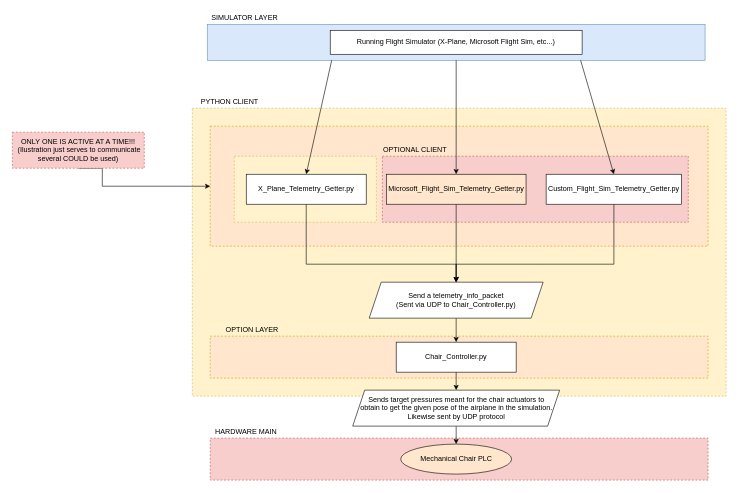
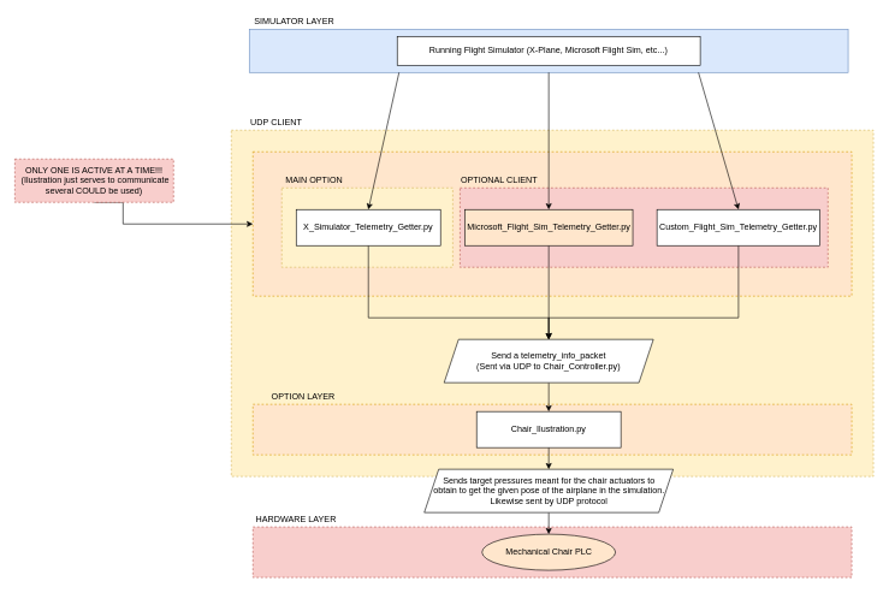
- <mxCell id="33" value="PYTHON CLIENT" style="text;html=1;strokeColor=none;fillColor=none;align=center;verticalAlign=middle;whiteSpace=wrap;rounded=0;dashed=1;" vertex="1" parent="1"><mxGeometry y="160" width="125" height="20" as="geometry" x="320" /></mxCell>
+ <mxCell id="33" value="UDP CLIENT" style="text;html=1;strokeColor=none;fillColor=none;align=center;verticalAlign=middle;whiteSpace=wrap;rounded=0;dashed=1;" vertex="1" parent="1"><mxGeometry y="160" width="125" height="20" as="geometry" x="320" /></mxCell>
+ <mxCell id="21" value="MAIN OPTION" style="text;html=1;strokeColor=none;fillColor=none;align=center;verticalAlign=middle;whiteSpace=wrap;rounded=0;dashed=1;" vertex="1" parent="1"><mxGeometry x="390" y="240" width="90" height="20" as="geometry" /></mxCell>
- <mxCell id="19" value="X_Plane_Telemetry_Getter.py" style="rounded=0;whiteSpace=wrap;html=1;" vertex="1" parent="1"><mxGeometry x="410" y="290" width="200" height="50" as="geometry" /></mxCell>
+ <mxCell id="19" value="X_Simulator_Telemetry_Getter.py" style="rounded=0;whiteSpace=wrap;html=1;" vertex="1" parent="1"><mxGeometry x="410" y="290" width="200" height="50" as="geometry" /></mxCell>
- <mxCell id="27" value="Chair_Controller.py" style="rounded=0;whiteSpace=wrap;html=1;" vertex="1" parent="1"><mxGeometry x="660" y="570" width="200" height="50" as="geometry" /></mxCell>
+ <mxCell id="27" value="Chair_Ilustration.py" style="rounded=0;whiteSpace=wrap;html=1;" vertex="1" parent="1"><mxGeometry x="660" y="570" width="200" height="50" as="geometry" /></mxCell>
- <mxCell id="4" value="HARDWARE MAIN" style="text;html=1;strokeColor=none;fillColor=none;align=center;verticalAlign=middle;whiteSpace=wrap;rounded=0;dashed=1;" vertex="1" parent="1"><mxGeometry x="340" y="710" width="140" height="20" as="geometry" /></mxCell>
+ <mxCell id="4" value="HARDWARE LAYER" style="text;html=1;strokeColor=none;fillColor=none;align=center;verticalAlign=middle;whiteSpace=wrap;rounded=0;dashed=1;" vertex="1" parent="1"><mxGeometry x="340" y="710" width="140" height="20" as="geometry" /></mxCell>
